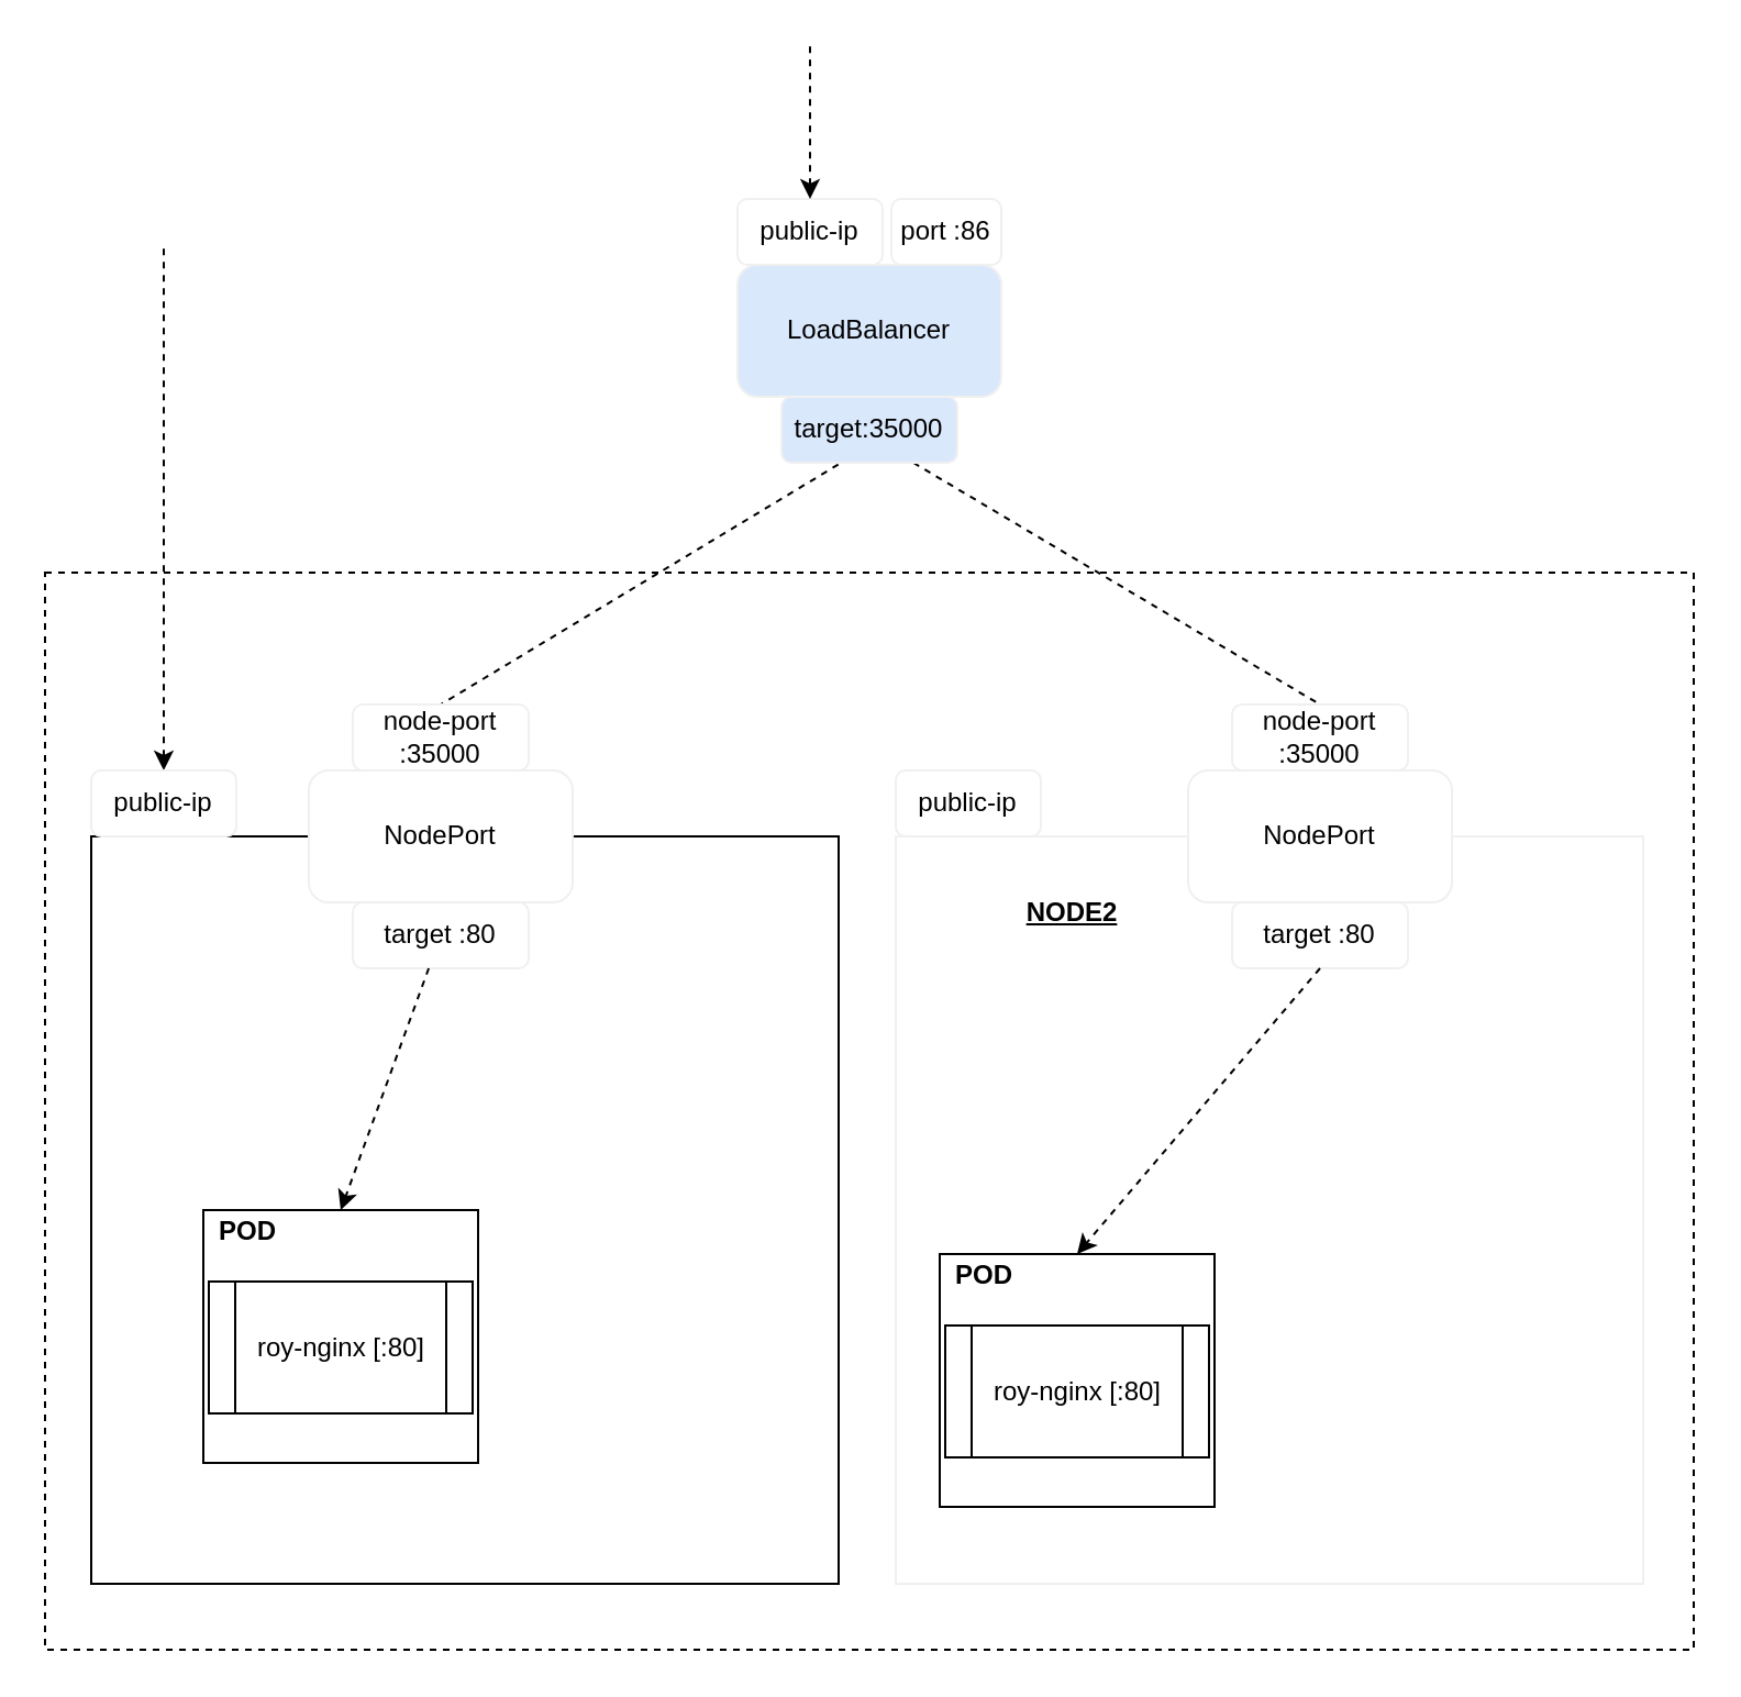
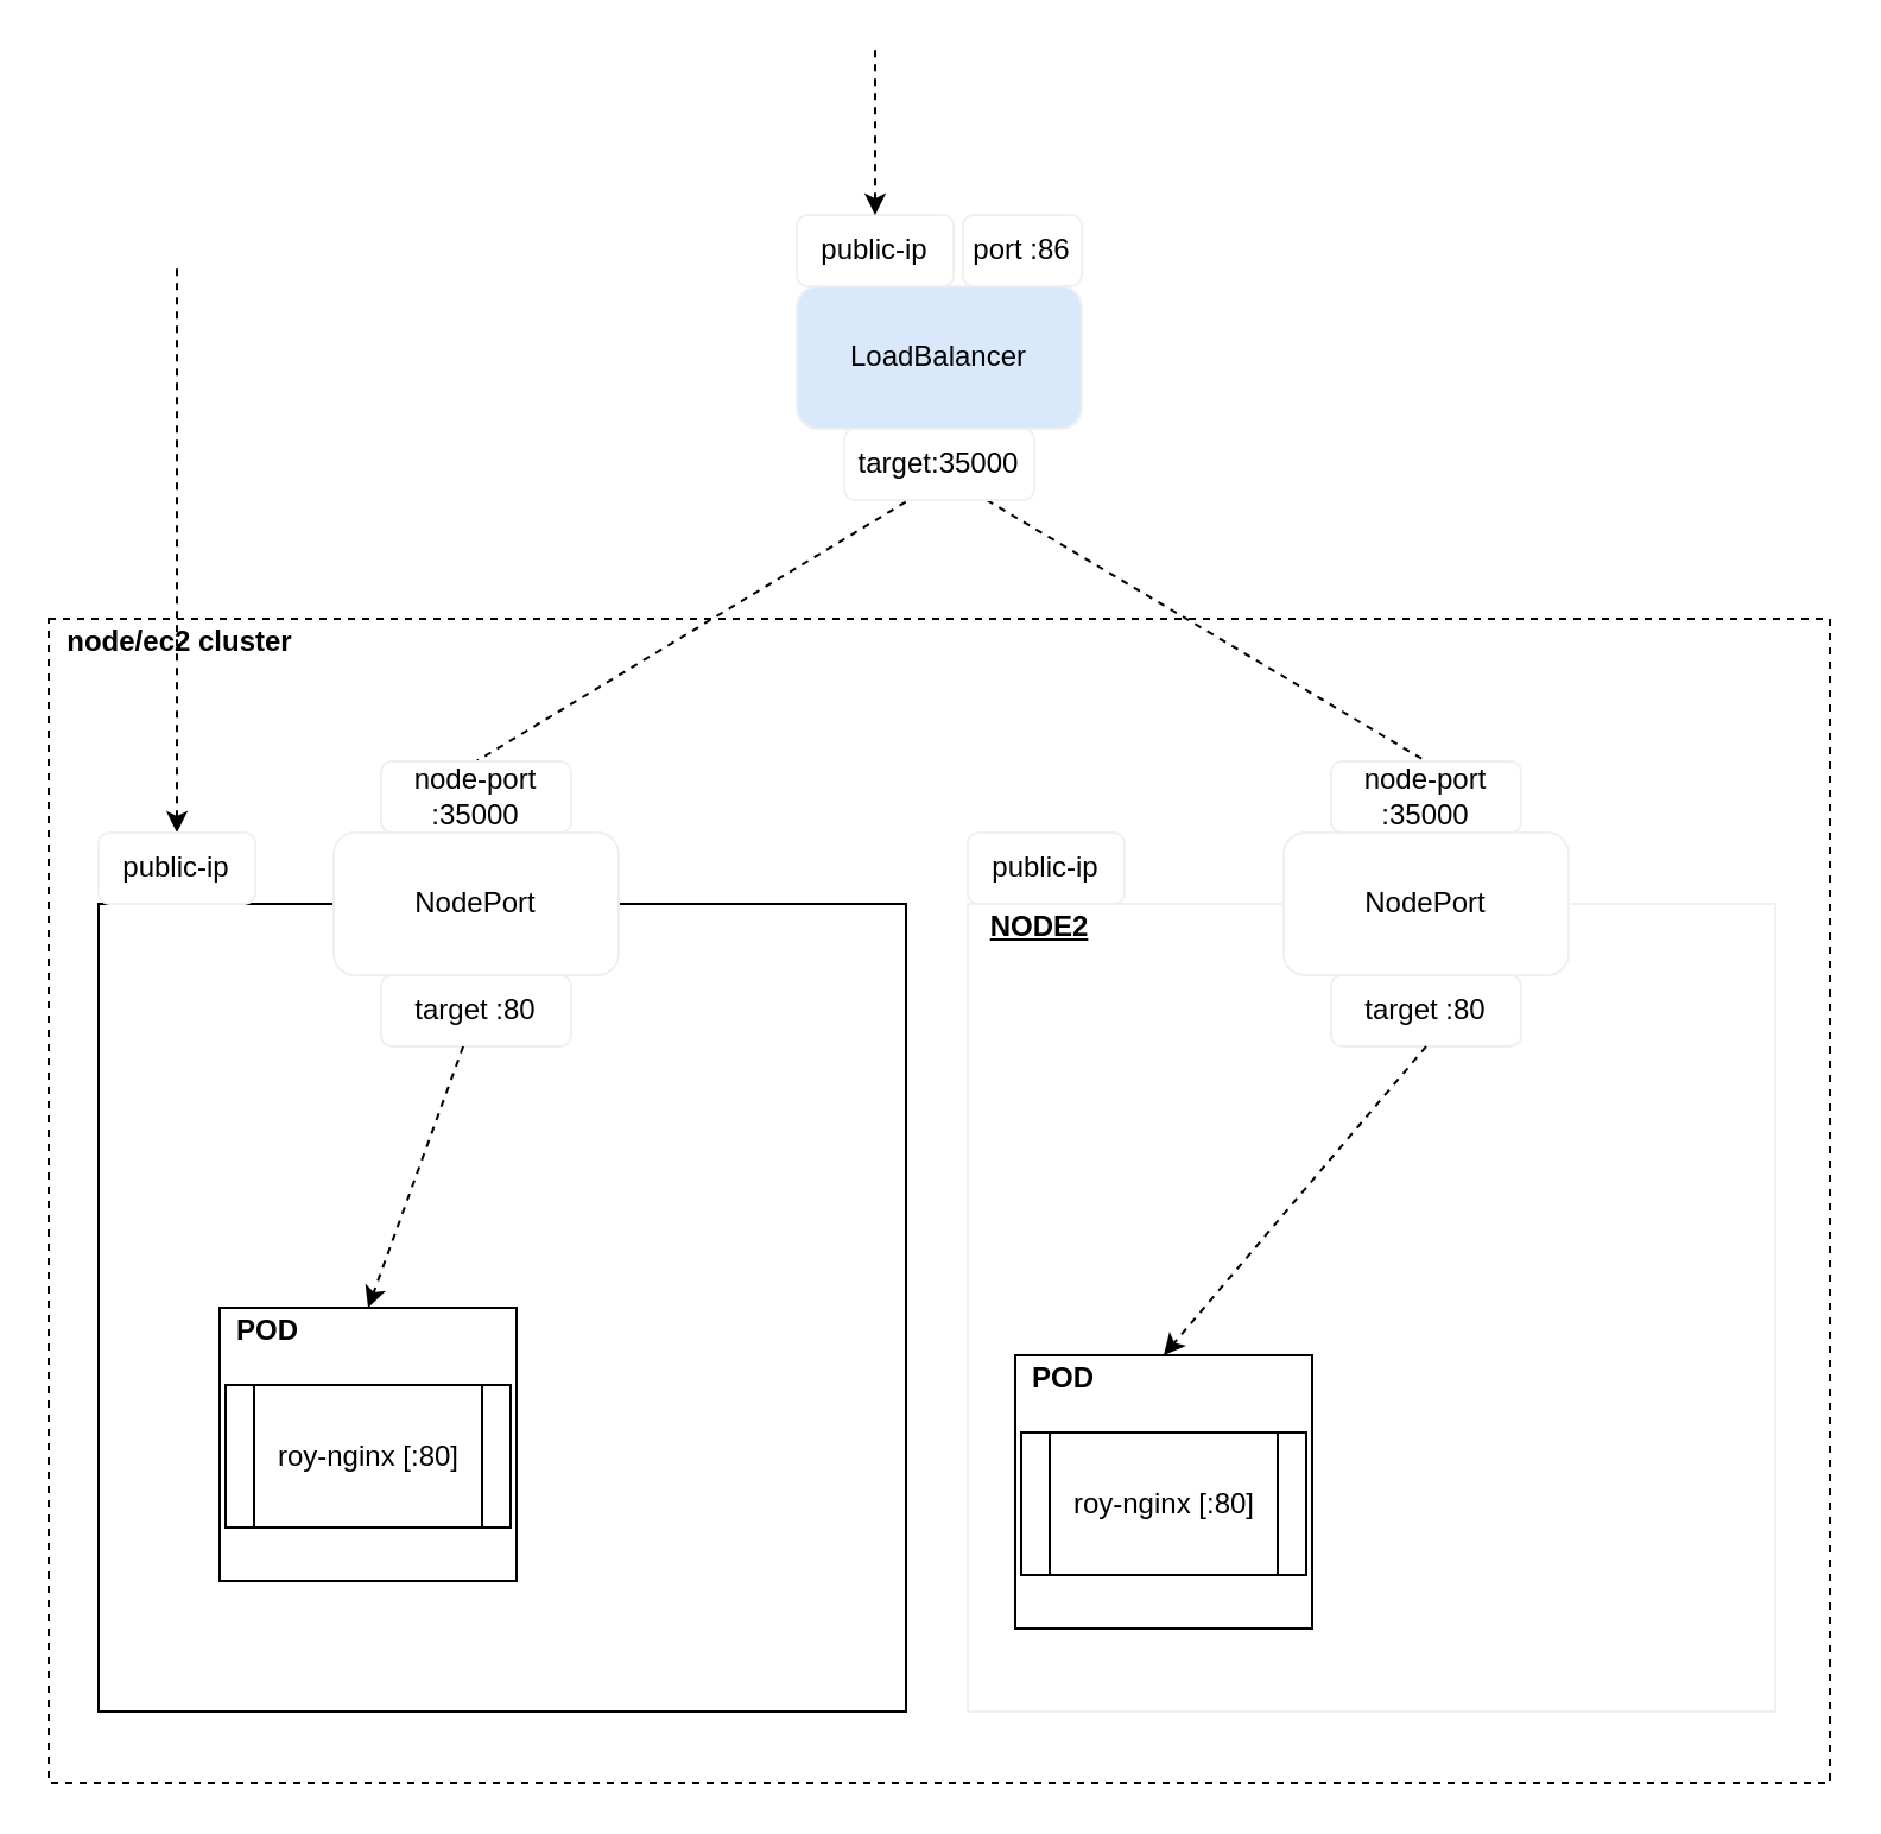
- <mxCell id="31" value="target:35000" style="rounded=1;whiteSpace=wrap;html=1;strokeColor=#F0F0F0;fillColor=#dae8fc;" parent="29" vertex="1"><mxGeometry x="20" y="60" width="80" height="30" as="geometry" /></mxCell>
+ <mxCell id="31" value="target:35000" style="rounded=1;whiteSpace=wrap;html=1;strokeColor=#F0F0F0;" parent="29" vertex="1"><mxGeometry x="20" y="60" width="80" height="30" as="geometry" /></mxCell>
+ <mxCell id="26" value="&lt;b&gt;node/ec2 cluster&lt;/b&gt;" style="text;html=1;align=center;verticalAlign=middle;resizable=0;points=[];autosize=1;" parent="1" vertex="1"><mxGeometry x="20" y="260" width="110" height="20" as="geometry" /></mxCell>
- <mxCell id="5" value="NODE2" style="text;html=1;align=center;verticalAlign=middle;resizable=0;points=[];autosize=1;fontStyle=5" parent="1" vertex="1"><mxGeometry x="457" y="405" width="60" height="20" as="geometry" /></mxCell>
+ <mxCell id="5" value="NODE2" style="text;html=1;align=center;verticalAlign=middle;resizable=0;points=[];autosize=1;fontStyle=5" parent="1" vertex="1"><mxGeometry x="407" y="380" width="60" height="20" as="geometry" /></mxCell>
